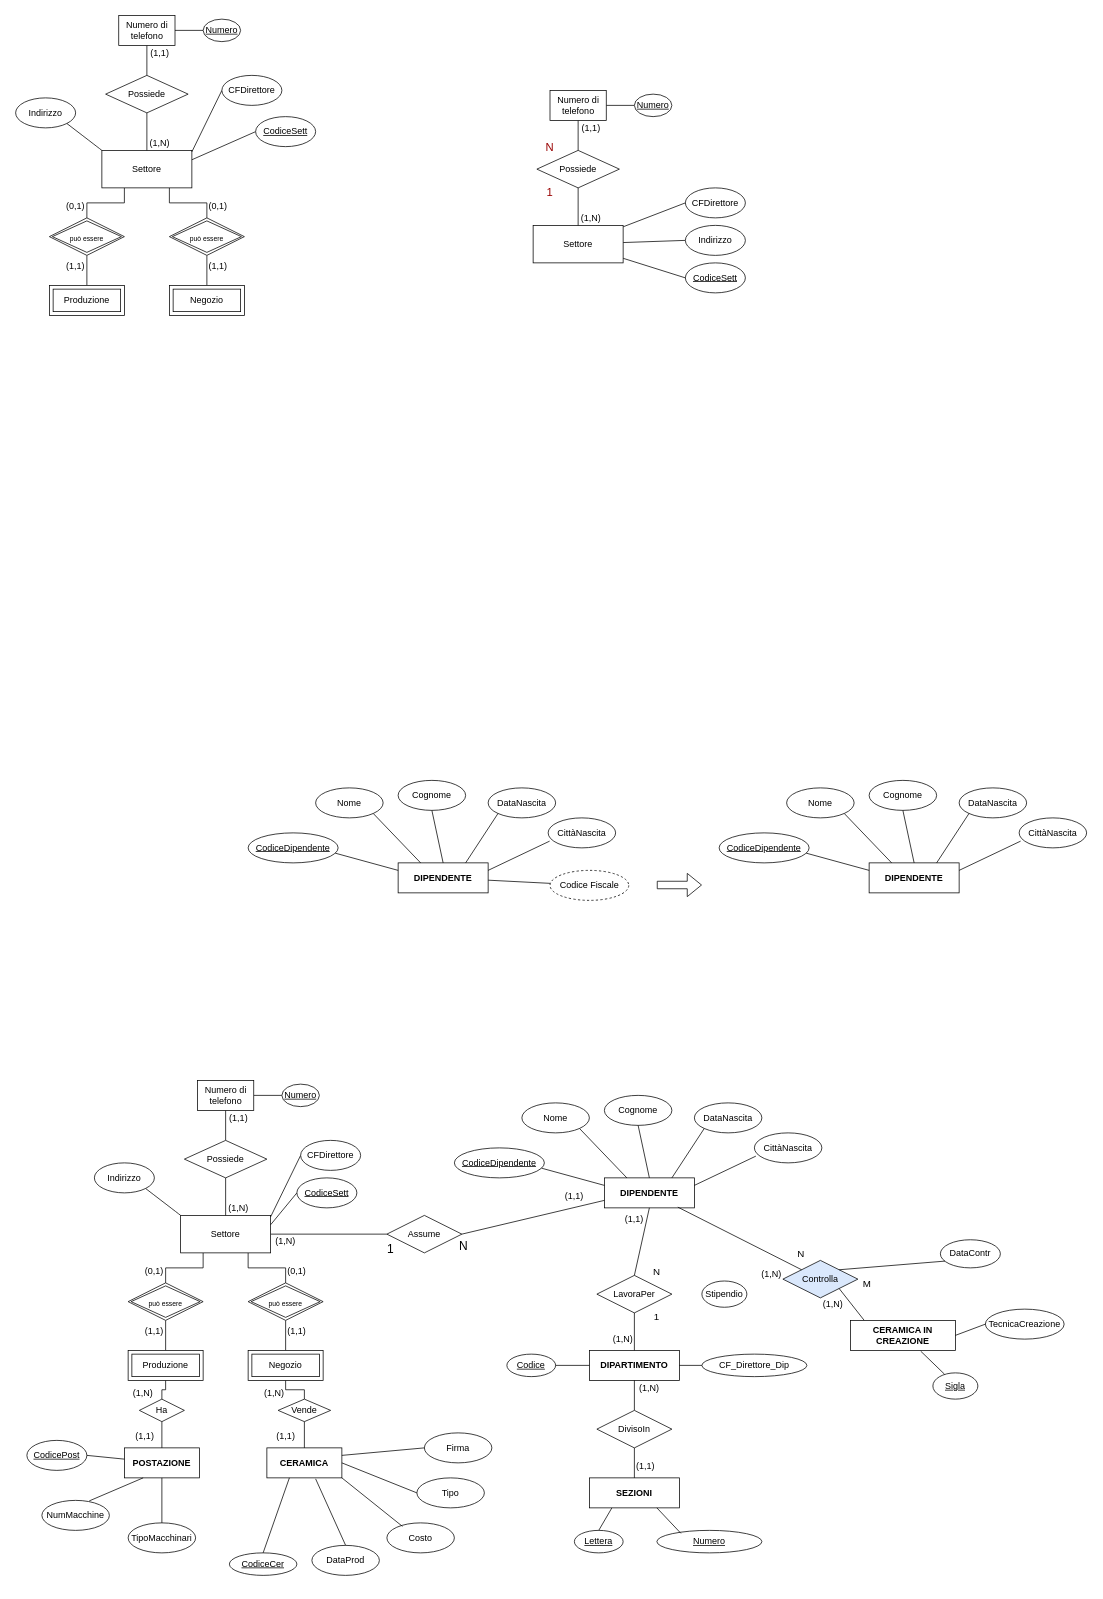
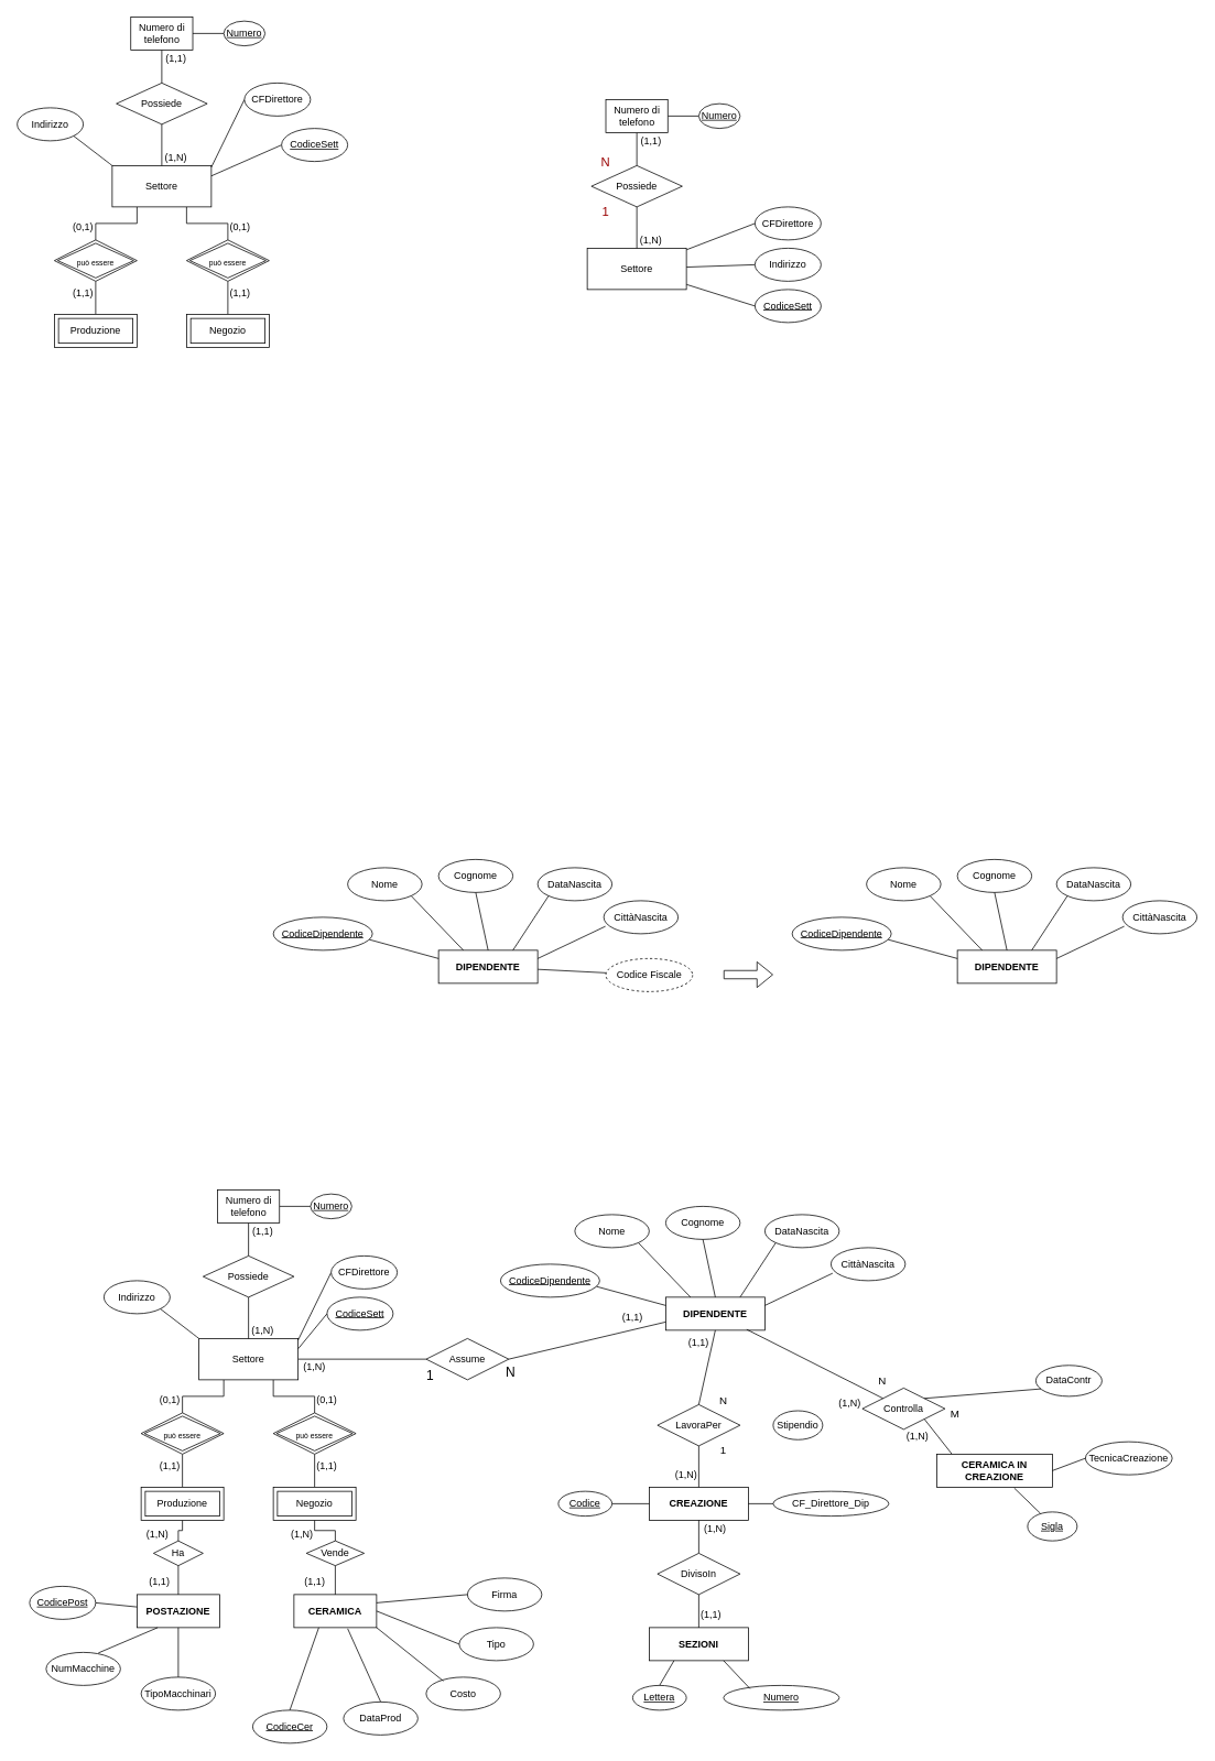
- <mxCell id="47" value="Controlla" style="rhombus;whiteSpace=wrap;html=1;fillColor=#dae8fc;" parent="1" vertex="1"><mxGeometry x="1043" y="1680" width="100" height="50" as="geometry" /></mxCell>
+ <mxCell id="47" value="Controlla" style="rhombus;whiteSpace=wrap;html=1;" parent="1" vertex="1"><mxGeometry x="1043" y="1680" width="100" height="50" as="geometry" /></mxCell>
- <mxCell id="30" value="DIPARTIMENTO" style="rounded=0;whiteSpace=wrap;html=1;fontStyle=1" parent="1" vertex="1"><mxGeometry x="785" y="1800" width="120" height="40" as="geometry" /></mxCell>
+ <mxCell id="30" value="CREAZIONE" style="rounded=0;whiteSpace=wrap;html=1;fontStyle=1" parent="1" vertex="1"><mxGeometry x="785" y="1800" width="120" height="40" as="geometry" /></mxCell>
- <mxCell id="72" value="&lt;u&gt;CodiceCer&lt;/u&gt;" style="ellipse;whiteSpace=wrap;html=1;" parent="1" vertex="1"><mxGeometry x="305" y="2070" width="90" height="30" as="geometry" /></mxCell>
+ <mxCell id="72" value="&lt;u&gt;CodiceCer&lt;/u&gt;" style="ellipse;whiteSpace=wrap;html=1;" parent="1" vertex="1"><mxGeometry x="305" y="2070" width="90" height="40" as="geometry" /></mxCell>
